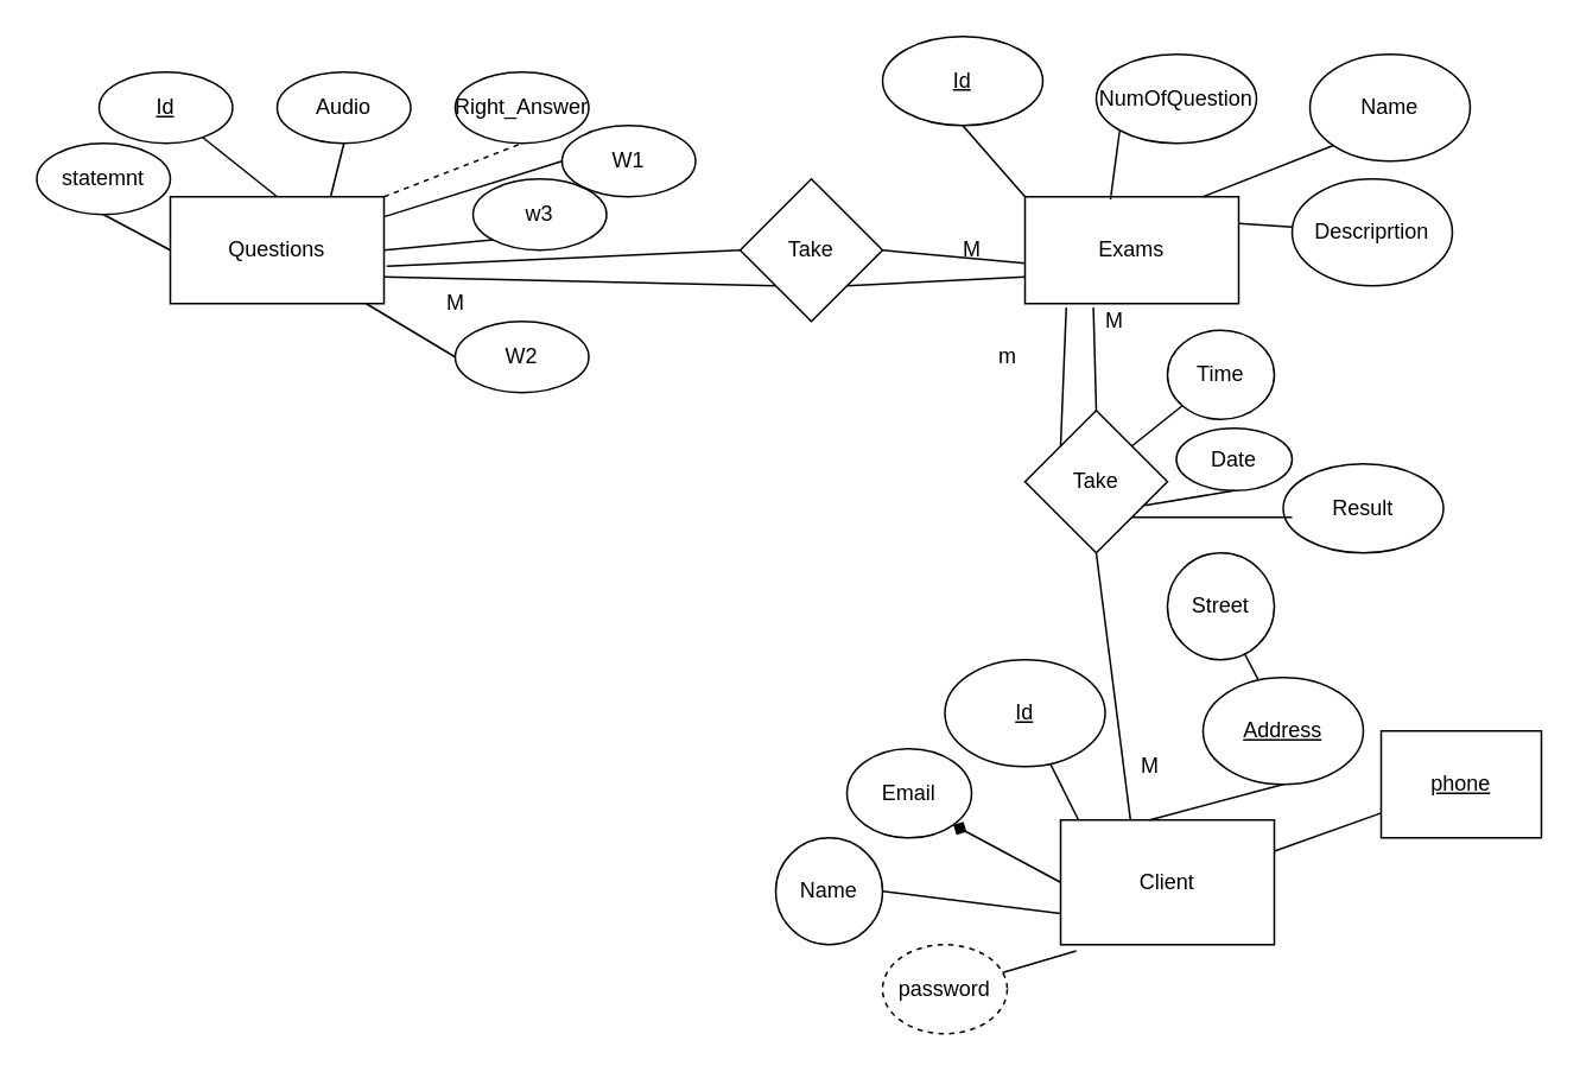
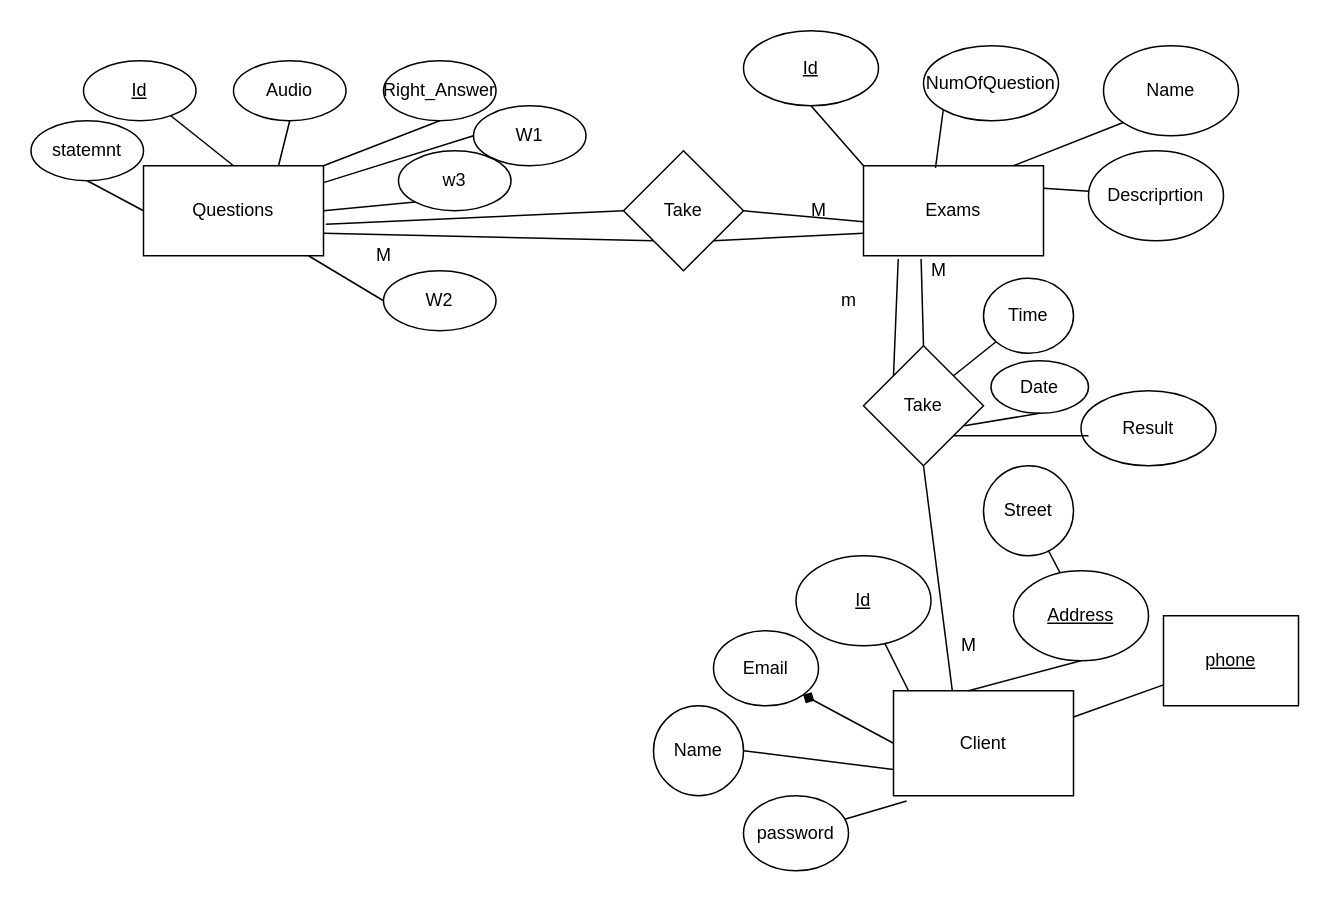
- <mxCell id="18" value="" style="endArrow=none;html=1;rounded=0;entryX=0.5;entryY=1;entryDx=0;entryDy=0;exitX=1;exitY=0;exitDx=0;exitDy=0;dashed=1;" parent="1" source="7" target="8" edge="1"><mxGeometry width="50" height="50" relative="1" as="geometry"><mxPoint x="415" y="330" as="sourcePoint" /><mxPoint x="465" y="280" as="targetPoint" /></mxGeometry></mxCell>
+ <mxCell id="18" value="" style="endArrow=none;html=1;rounded=0;entryX=0.5;entryY=1;entryDx=0;entryDy=0;exitX=1;exitY=0;exitDx=0;exitDy=0;" parent="1" source="7" target="8" edge="1"><mxGeometry width="50" height="50" relative="1" as="geometry"><mxPoint x="415" y="330" as="sourcePoint" /><mxPoint x="465" y="280" as="targetPoint" /></mxGeometry></mxCell>
- <mxCell id="43" value="password" style="ellipse;whiteSpace=wrap;html=1;dashed=1;" parent="1" vertex="1"><mxGeometry x="495" y="530" width="70" height="50" as="geometry" /></mxCell>
+ <mxCell id="43" value="password" style="ellipse;whiteSpace=wrap;html=1;" parent="1" vertex="1"><mxGeometry x="495" y="530" width="70" height="50" as="geometry" /></mxCell>
